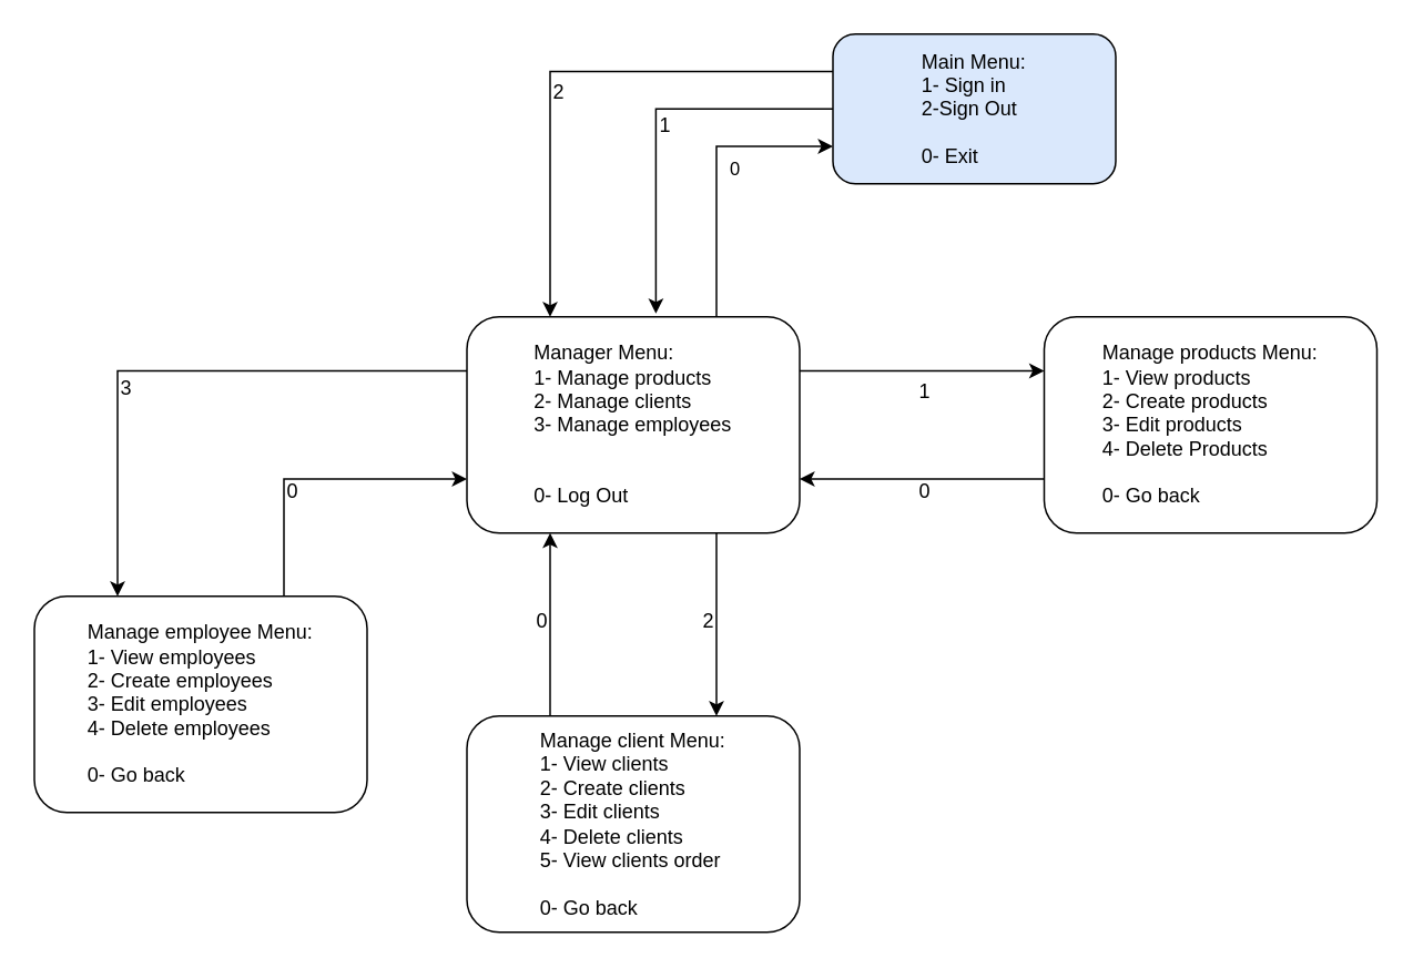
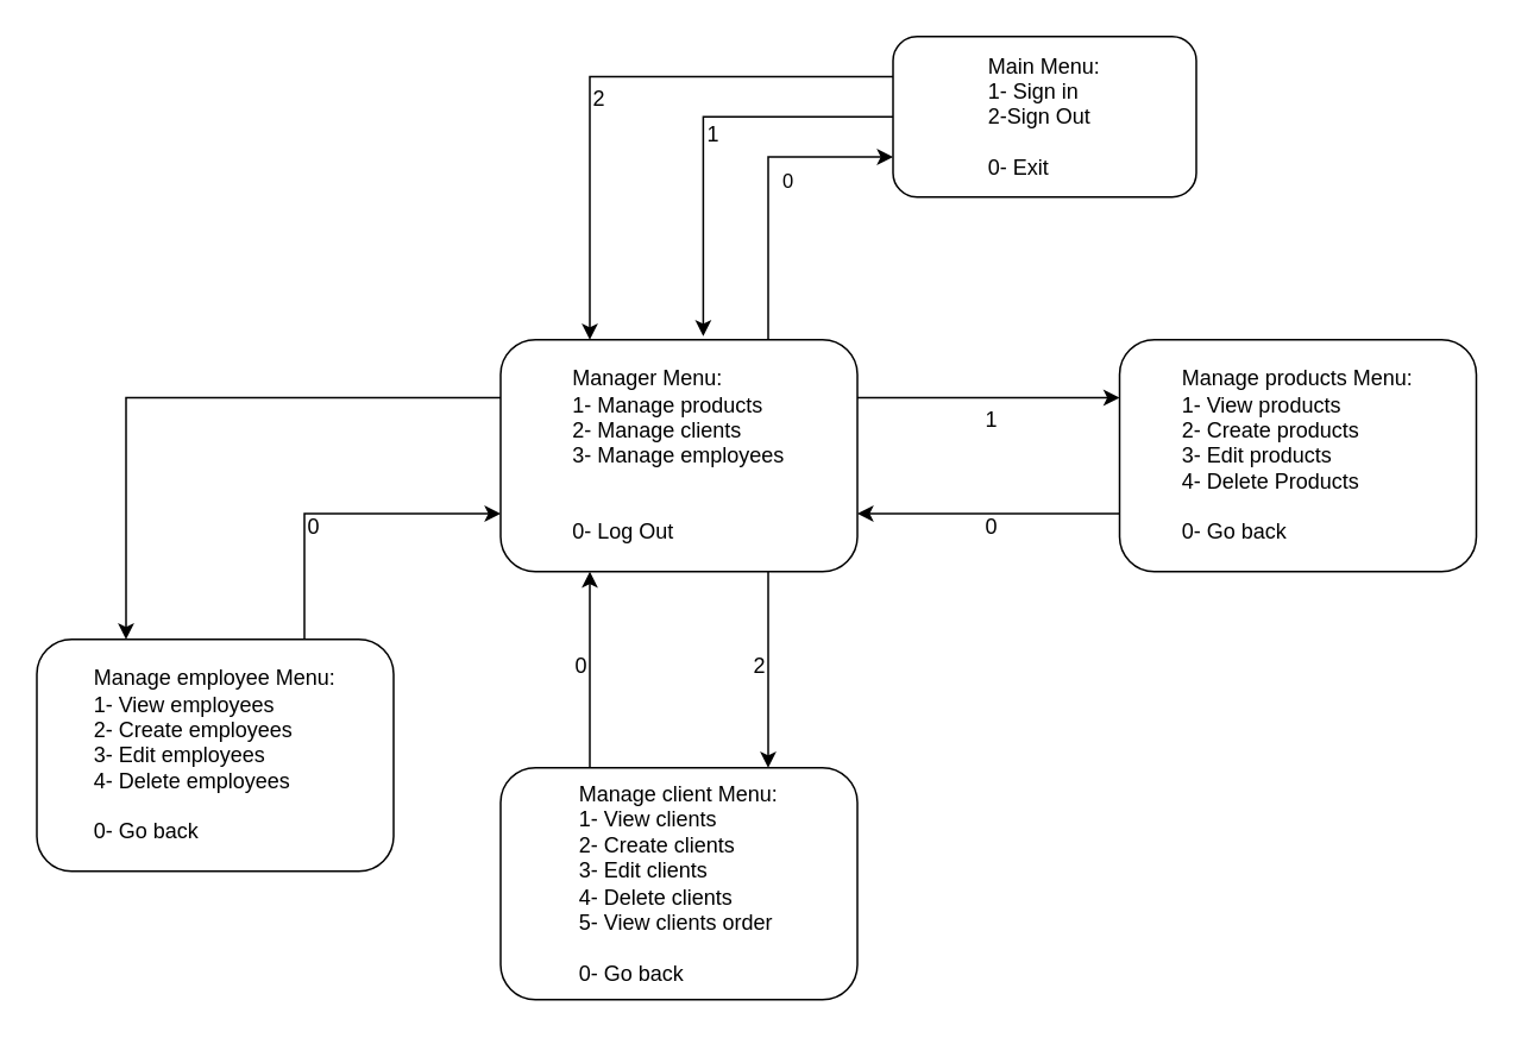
- <mxCell id="3" value="&lt;div style=&quot;text-align: justify;&quot;&gt;&lt;span style=&quot;background-color: initial;&quot;&gt;Main Menu:&lt;/span&gt;&lt;/div&gt;&lt;div&gt;&lt;div style=&quot;text-align: justify;&quot;&gt;1- Sign in&lt;/div&gt;&lt;div style=&quot;text-align: justify;&quot;&gt;2-Sign Out&lt;/div&gt;&lt;div style=&quot;text-align: justify;&quot;&gt;&lt;br&gt;&lt;/div&gt;&lt;div style=&quot;text-align: justify;&quot;&gt;0- Exit&lt;/div&gt;&lt;/div&gt;" style="rounded=1;whiteSpace=wrap;html=1;align=center;fillColor=#dae8fc;" vertex="1" parent="1"><mxGeometry x="500" y="20" width="170" height="90" as="geometry" /></mxCell>
+ <mxCell id="3" value="&lt;div style=&quot;text-align: justify;&quot;&gt;&lt;span style=&quot;background-color: initial;&quot;&gt;Main Menu:&lt;/span&gt;&lt;/div&gt;&lt;div&gt;&lt;div style=&quot;text-align: justify;&quot;&gt;1- Sign in&lt;/div&gt;&lt;div style=&quot;text-align: justify;&quot;&gt;2-Sign Out&lt;/div&gt;&lt;div style=&quot;text-align: justify;&quot;&gt;&lt;br&gt;&lt;/div&gt;&lt;div style=&quot;text-align: justify;&quot;&gt;0- Exit&lt;/div&gt;&lt;/div&gt;" style="rounded=1;whiteSpace=wrap;html=1;align=center;" vertex="1" parent="1"><mxGeometry x="500" y="20" width="170" height="90" as="geometry" /></mxCell>
- <mxCell id="24" value="3" style="text;html=1;align=center;verticalAlign=middle;resizable=0;points=[];autosize=1;strokeColor=none;fillColor=none;" vertex="1" parent="1"><mxGeometry x="60" y="218" width="30" height="30" as="geometry" /></mxCell>
